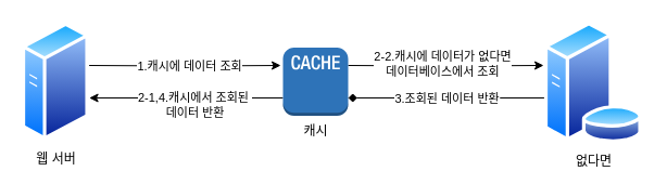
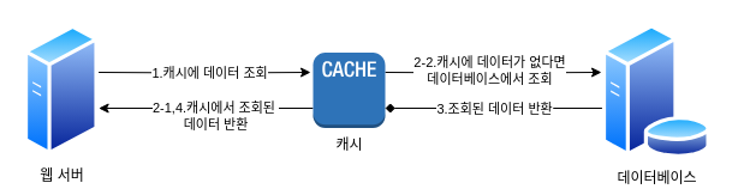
- <mxCell id="12" value="없다면" style="image;aspect=fixed;perimeter=ellipsePerimeter;html=1;align=center;shadow=0;dashed=0;spacingTop=3;image=img/lib/active_directory/database_server.svg;" vertex="1" parent="1"><mxGeometry x="500" y="20" width="91.6" height="111.7" as="geometry" /></mxCell>
+ <mxCell id="12" value="데이터베이스" style="image;aspect=fixed;perimeter=ellipsePerimeter;html=1;align=center;shadow=0;dashed=0;spacingTop=3;image=img/lib/active_directory/database_server.svg;" vertex="1" parent="1"><mxGeometry x="500" y="20" width="91.6" height="111.7" as="geometry" /></mxCell>
